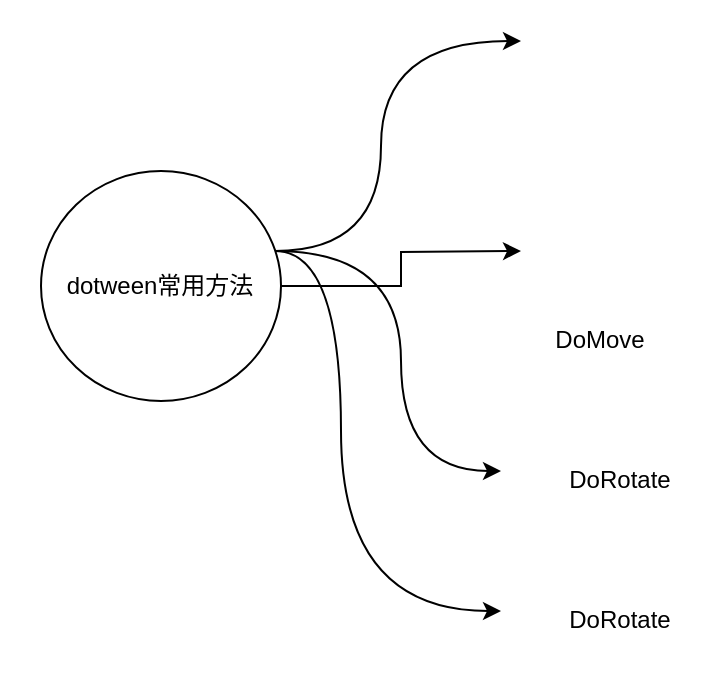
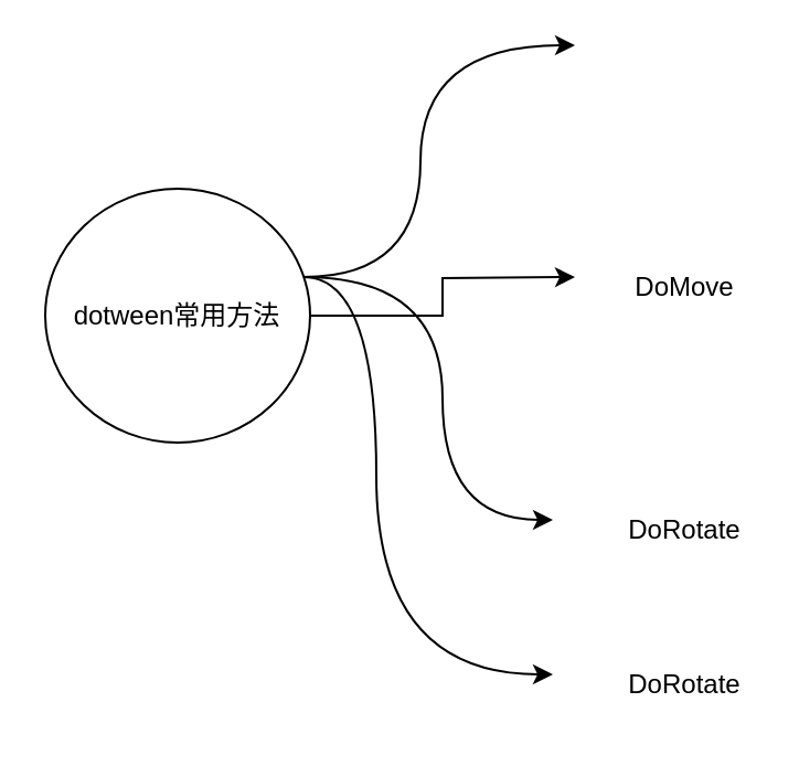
- <mxCell id="7" value="DoMove" style="text;html=1;strokeColor=none;fillColor=none;align=center;verticalAlign=middle;whiteSpace=wrap;rounded=0;" vertex="1" parent="1"><mxGeometry x="270" y="155" width="60" height="30" as="geometry" /></mxCell>
+ <mxCell id="7" value="DoMove" style="text;html=1;strokeColor=none;fillColor=none;align=center;verticalAlign=middle;whiteSpace=wrap;rounded=0;" vertex="1" parent="1"><mxGeometry x="280" y="115" width="60" height="30" as="geometry" /></mxCell>
